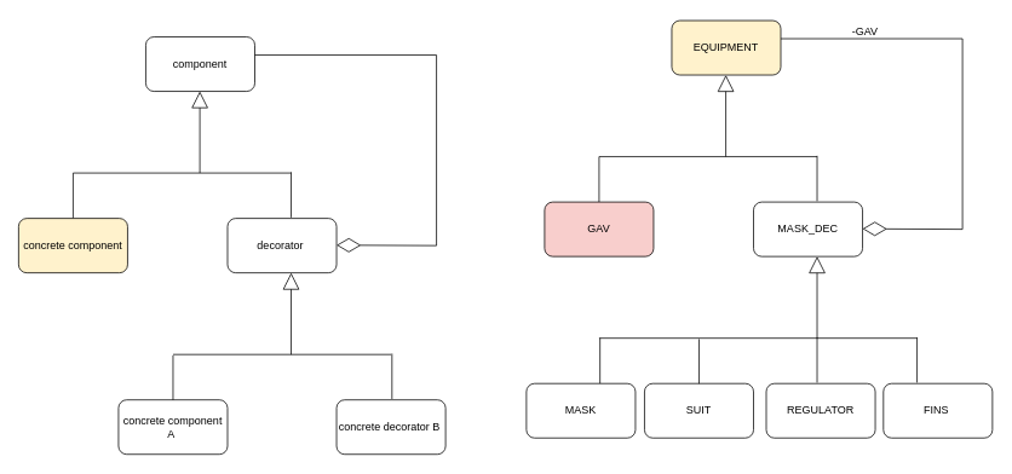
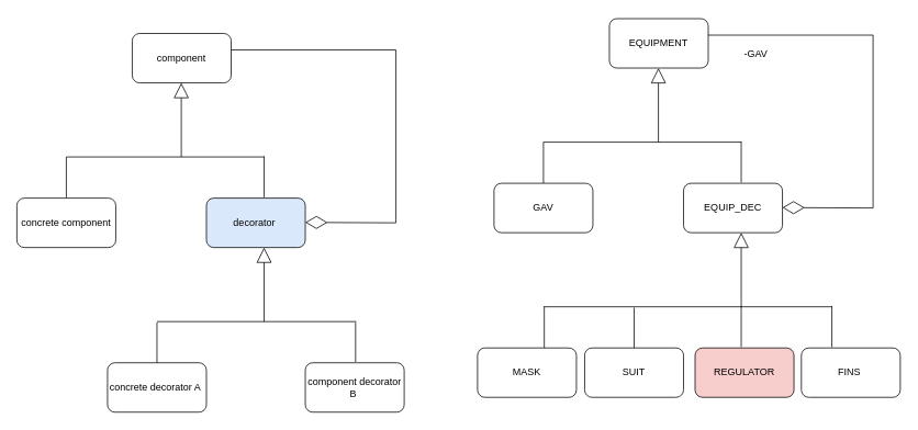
- <mxCell id="30" value="-GAV" style="text;html=1;strokeColor=none;fillColor=none;align=center;verticalAlign=middle;whiteSpace=wrap;rounded=0;" vertex="1" parent="1"><mxGeometry x="922" y="20" width="60" height="30" as="geometry" /></mxCell>
+ <mxCell id="30" value="-GAV" style="text;html=1;strokeColor=none;fillColor=none;align=center;verticalAlign=middle;whiteSpace=wrap;rounded=0;" vertex="1" parent="1"><mxGeometry x="887" y="50" width="60" height="30" as="geometry" /></mxCell>
- <mxCell id="16" value="EQUIPMENT" style="rounded=1;whiteSpace=wrap;html=1;fillColor=#fff2cc;" vertex="1" parent="1"><mxGeometry x="739" y="22" width="120" height="60" as="geometry" /></mxCell>
+ <mxCell id="16" value="EQUIPMENT" style="rounded=1;whiteSpace=wrap;html=1;" vertex="1" parent="1"><mxGeometry x="739" y="22" width="120" height="60" as="geometry" /></mxCell>
- <mxCell id="21" value="GAV" style="rounded=1;whiteSpace=wrap;html=1;fillColor=#f8cecc;" vertex="1" parent="1"><mxGeometry x="599" y="222" width="120" height="60" as="geometry" /></mxCell>
+ <mxCell id="21" value="GAV" style="rounded=1;whiteSpace=wrap;html=1;" vertex="1" parent="1"><mxGeometry x="599" y="222" width="120" height="60" as="geometry" /></mxCell>
- <mxCell id="22" value="MASK_DEC" style="rounded=1;whiteSpace=wrap;html=1;" vertex="1" parent="1"><mxGeometry x="829" y="222" width="120" height="60" as="geometry" /></mxCell>
+ <mxCell id="22" value="EQUIP_DEC" style="rounded=1;whiteSpace=wrap;html=1;" vertex="1" parent="1"><mxGeometry x="829" y="222" width="120" height="60" as="geometry" /></mxCell>
- <mxCell id="7" value="concrete component" style="rounded=1;whiteSpace=wrap;html=1;fillColor=#fff2cc;" vertex="1" parent="1"><mxGeometry x="20" y="240" width="120" height="60" as="geometry" /></mxCell>
+ <mxCell id="7" value="concrete component" style="rounded=1;whiteSpace=wrap;html=1;" vertex="1" parent="1"><mxGeometry x="20" y="240" width="120" height="60" as="geometry" /></mxCell>
- <mxCell id="8" value="decorator&amp;nbsp;" style="rounded=1;whiteSpace=wrap;html=1;" vertex="1" parent="1"><mxGeometry x="250" y="240" width="120" height="60" as="geometry" /></mxCell>
+ <mxCell id="8" value="decorator&amp;nbsp;" style="rounded=1;whiteSpace=wrap;html=1;fillColor=#dae8fc;" vertex="1" parent="1"><mxGeometry x="250" y="240" width="120" height="60" as="geometry" /></mxCell>
- <mxCell id="26" value="REGULATOR" style="rounded=1;whiteSpace=wrap;html=1;" vertex="1" parent="1"><mxGeometry x="843" y="422" width="120" height="60" as="geometry" /></mxCell>
+ <mxCell id="26" value="REGULATOR" style="rounded=1;whiteSpace=wrap;html=1;fillColor=#f8cecc;" vertex="1" parent="1"><mxGeometry x="843" y="422" width="120" height="60" as="geometry" /></mxCell>
- <mxCell id="14" value="concrete component A&amp;nbsp;" style="rounded=1;whiteSpace=wrap;html=1;" vertex="1" parent="1"><mxGeometry x="130" y="440" width="120" height="60" as="geometry" /></mxCell>
+ <mxCell id="14" value="concrete decorator A&amp;nbsp;" style="rounded=1;whiteSpace=wrap;html=1;" vertex="1" parent="1"><mxGeometry x="130" y="440" width="120" height="60" as="geometry" /></mxCell>
- <mxCell id="12" value="concrete decorator B&amp;nbsp;" style="rounded=1;whiteSpace=wrap;html=1;" vertex="1" parent="1"><mxGeometry x="370" y="440" width="120" height="60" as="geometry" /></mxCell>
+ <mxCell id="12" value="component decorator B&amp;nbsp;" style="rounded=1;whiteSpace=wrap;html=1;" vertex="1" parent="1"><mxGeometry x="370" y="440" width="120" height="60" as="geometry" /></mxCell>
